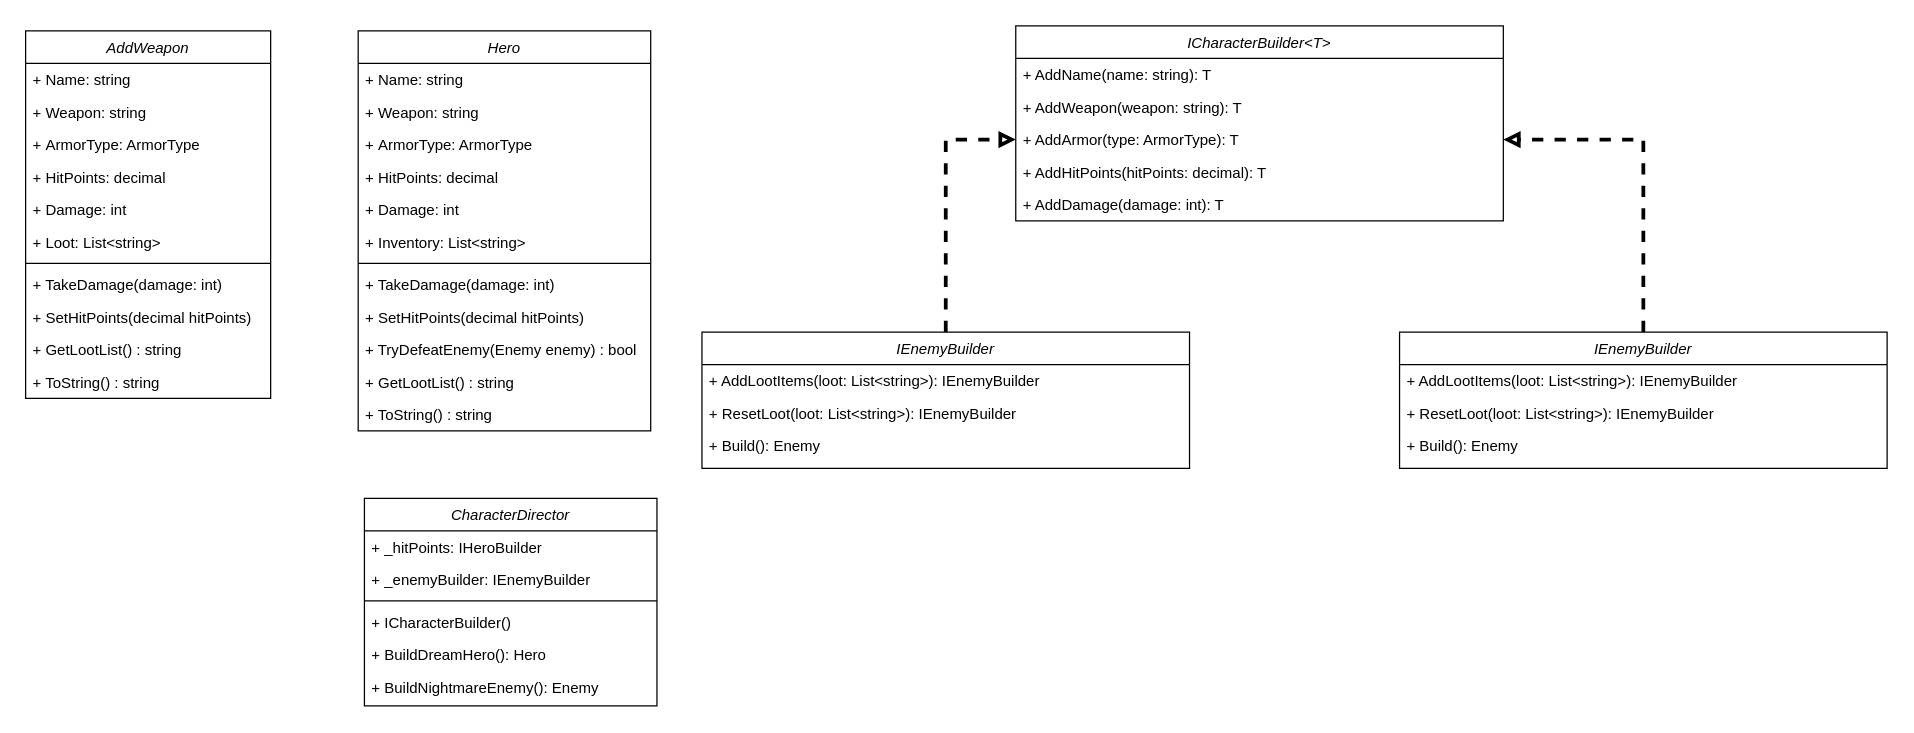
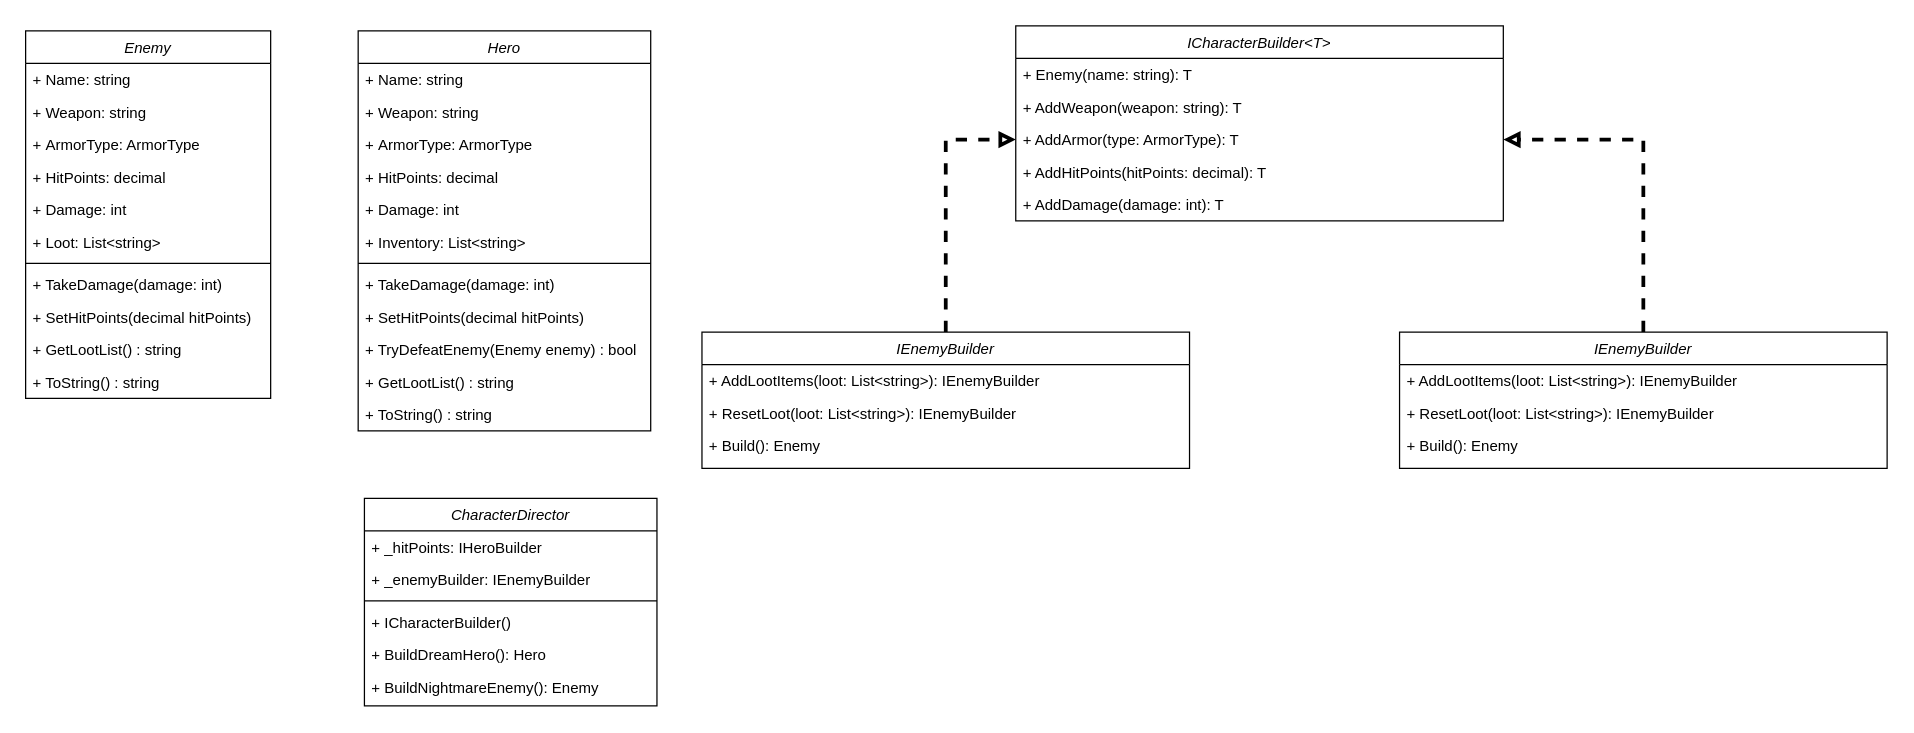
- <mxCell id="2" value="AddWeapon" style="swimlane;fontStyle=2;align=center;verticalAlign=top;childLayout=stackLayout;horizontal=1;startSize=26;horizontalStack=0;resizeParent=1;resizeLast=0;collapsible=1;marginBottom=0;rounded=0;shadow=0;strokeWidth=1;" vertex="1" parent="1"><mxGeometry x="20" y="24" width="196" height="294" as="geometry"><mxRectangle x="230" y="140" width="160" height="26" as="alternateBounds" /></mxGeometry></mxCell>
+ <mxCell id="2" value="Enemy" style="swimlane;fontStyle=2;align=center;verticalAlign=top;childLayout=stackLayout;horizontal=1;startSize=26;horizontalStack=0;resizeParent=1;resizeLast=0;collapsible=1;marginBottom=0;rounded=0;shadow=0;strokeWidth=1;" vertex="1" parent="1"><mxGeometry x="20" y="24" width="196" height="294" as="geometry"><mxRectangle x="230" y="140" width="160" height="26" as="alternateBounds" /></mxGeometry></mxCell>
- <mxCell id="28" value="+ AddName(name: string): T" style="text;align=left;verticalAlign=top;spacingLeft=4;spacingRight=4;overflow=hidden;rotatable=0;points=[[0,0.5],[1,0.5]];portConstraint=eastwest;" vertex="1" parent="27"><mxGeometry y="26" width="390" height="26" as="geometry" /></mxCell>
+ <mxCell id="28" value="+ Enemy(name: string): T" style="text;align=left;verticalAlign=top;spacingLeft=4;spacingRight=4;overflow=hidden;rotatable=0;points=[[0,0.5],[1,0.5]];portConstraint=eastwest;" vertex="1" parent="27"><mxGeometry y="26" width="390" height="26" as="geometry" /></mxCell>
